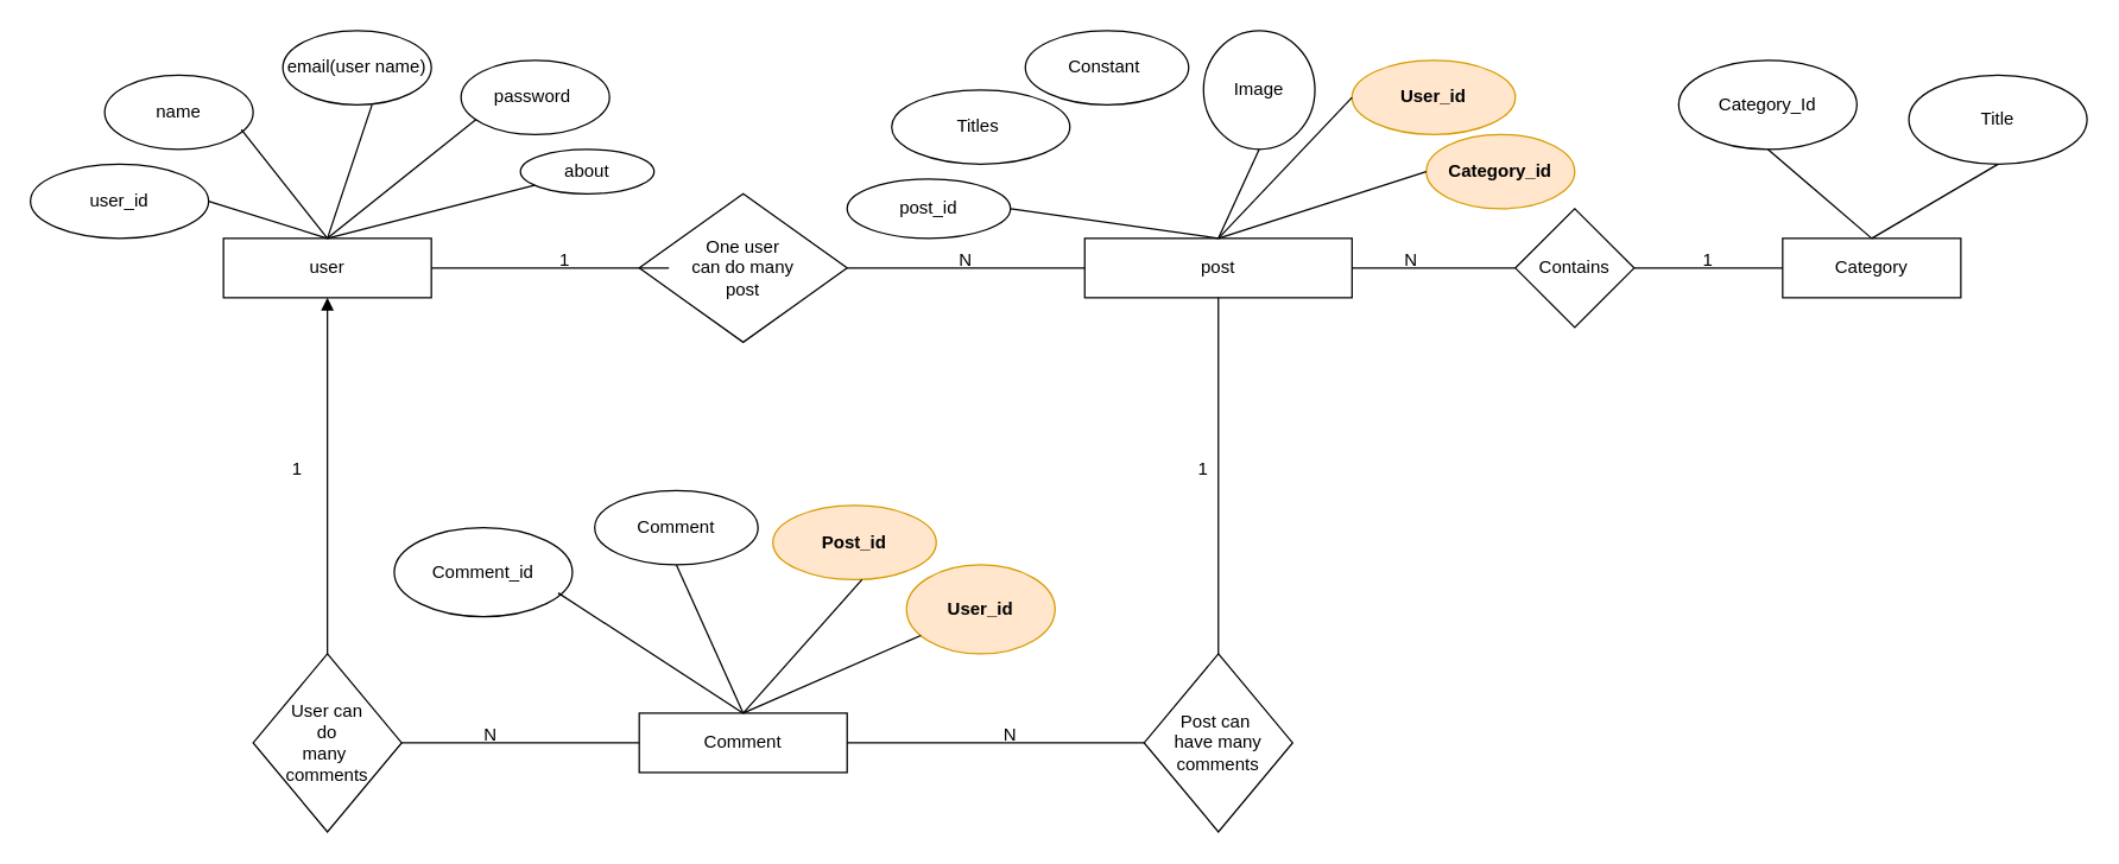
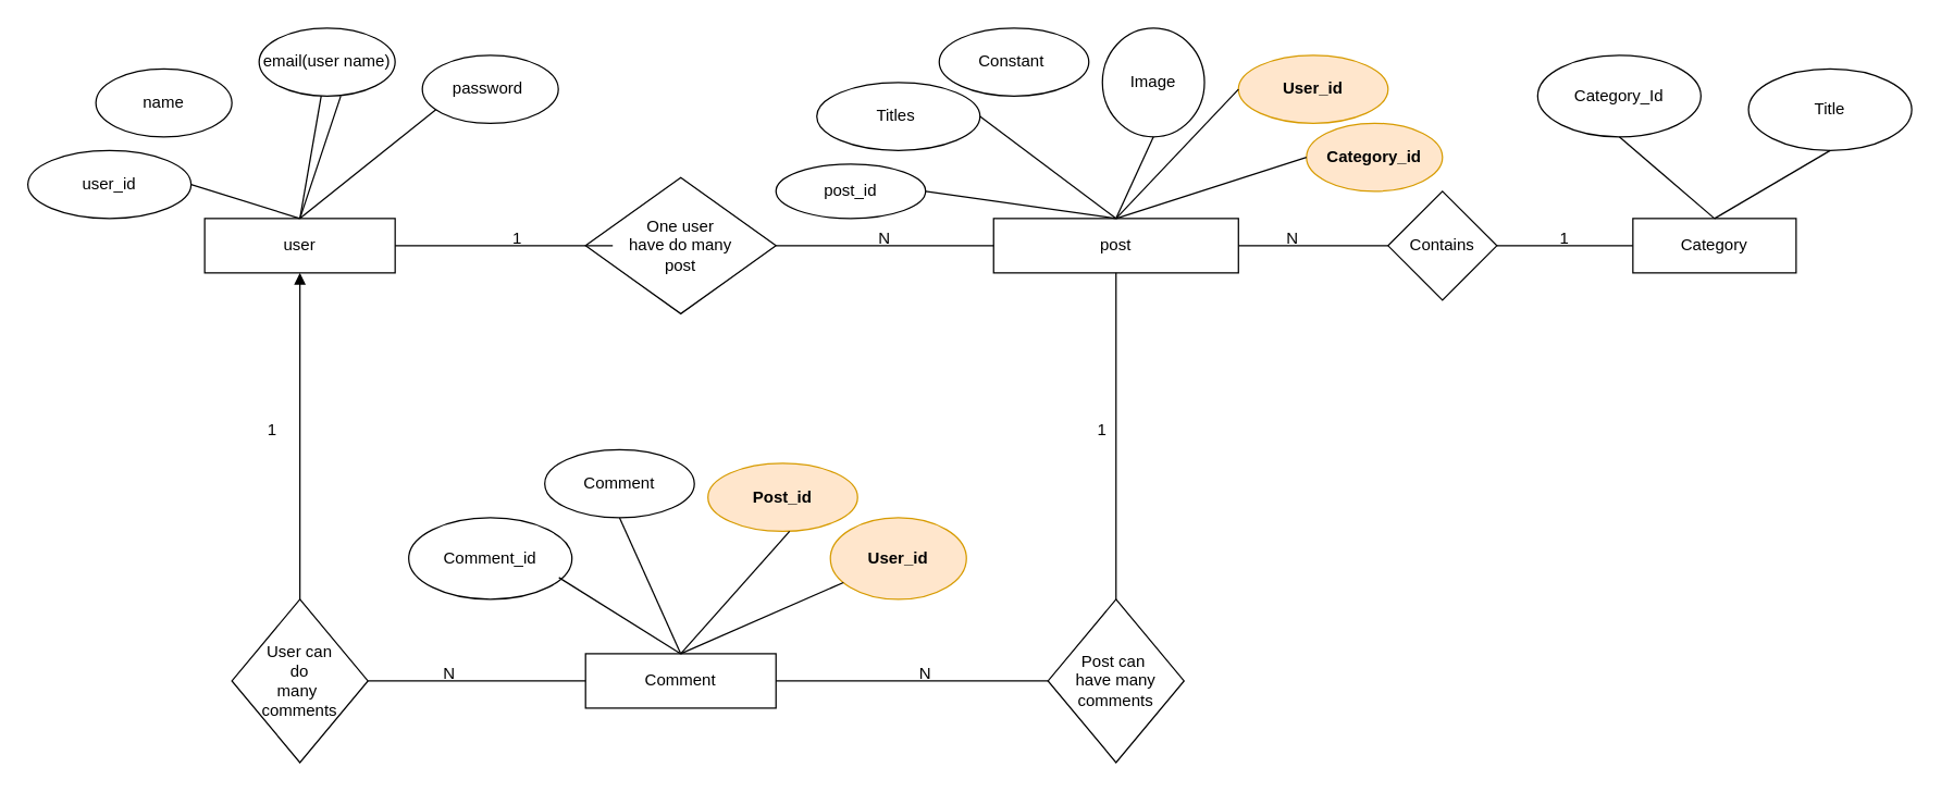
- <mxCell id="10" value="about" style="ellipse;whiteSpace=wrap;html=1;" parent="1" vertex="1"><mxGeometry x="350" y="100" width="90" height="30" as="geometry" /></mxCell>
- <mxCell id="8" value="" style="endArrow=none;html=1;rounded=0;exitX=0.5;exitY=0;exitDx=0;exitDy=0;entryX=0.92;entryY=0.733;entryDx=0;entryDy=0;entryPerimeter=0;" parent="1" source="2" target="3" edge="1"><mxGeometry width="50" height="50" relative="1" as="geometry"><mxPoint x="120" y="140" as="sourcePoint" /><mxPoint x="170" y="90" as="targetPoint" /></mxGeometry></mxCell>
+ <mxCell id="8" value="" style="endArrow=none;html=1;rounded=0;exitX=0.5;exitY=0;exitDx=0;exitDy=0;" parent="1" source="2" target="4" edge="1"><mxGeometry width="50" height="50" relative="1" as="geometry"><mxPoint x="120" y="140" as="sourcePoint" /><mxPoint x="170" y="90" as="targetPoint" /></mxGeometry></mxCell>
+ <mxCell id="20" value="" style="endArrow=none;html=1;rounded=0;exitX=0.5;exitY=0;exitDx=0;exitDy=0;entryX=1;entryY=0.5;entryDx=0;entryDy=0;" edge="1" parent="1" source="12" target="16"><mxGeometry width="50" height="50" relative="1" as="geometry"><mxPoint x="560" y="100" as="sourcePoint" /><mxPoint x="610" y="50" as="targetPoint" /></mxGeometry></mxCell>
- <mxCell id="11" value="" style="endArrow=none;html=1;rounded=0;entryX=0.5;entryY=0;entryDx=0;entryDy=0;" parent="1" source="10" target="2" edge="1"><mxGeometry width="50" height="50" relative="1" as="geometry"><mxPoint x="400" y="100" as="sourcePoint" /><mxPoint x="450" y="50" as="targetPoint" /></mxGeometry></mxCell>
- <mxCell id="24" value="One user &lt;br&gt;can do many&lt;br&gt;post" style="rhombus;whiteSpace=wrap;html=1;" vertex="1" parent="1"><mxGeometry x="430" y="130" width="140" height="100" as="geometry" /></mxCell>
+ <mxCell id="24" value="One user &lt;br&gt;have do many&lt;br&gt;post" style="rhombus;whiteSpace=wrap;html=1;" vertex="1" parent="1"><mxGeometry x="430" y="130" width="140" height="100" as="geometry" /></mxCell>
- <mxCell id="30" value="Comment_id" style="ellipse;whiteSpace=wrap;html=1;" vertex="1" parent="1"><mxGeometry x="265" y="355" width="120" height="60" as="geometry" /></mxCell>
+ <mxCell id="30" value="Comment_id" style="ellipse;whiteSpace=wrap;html=1;" vertex="1" parent="1"><mxGeometry x="300" y="380" width="120" height="60" as="geometry" /></mxCell>
